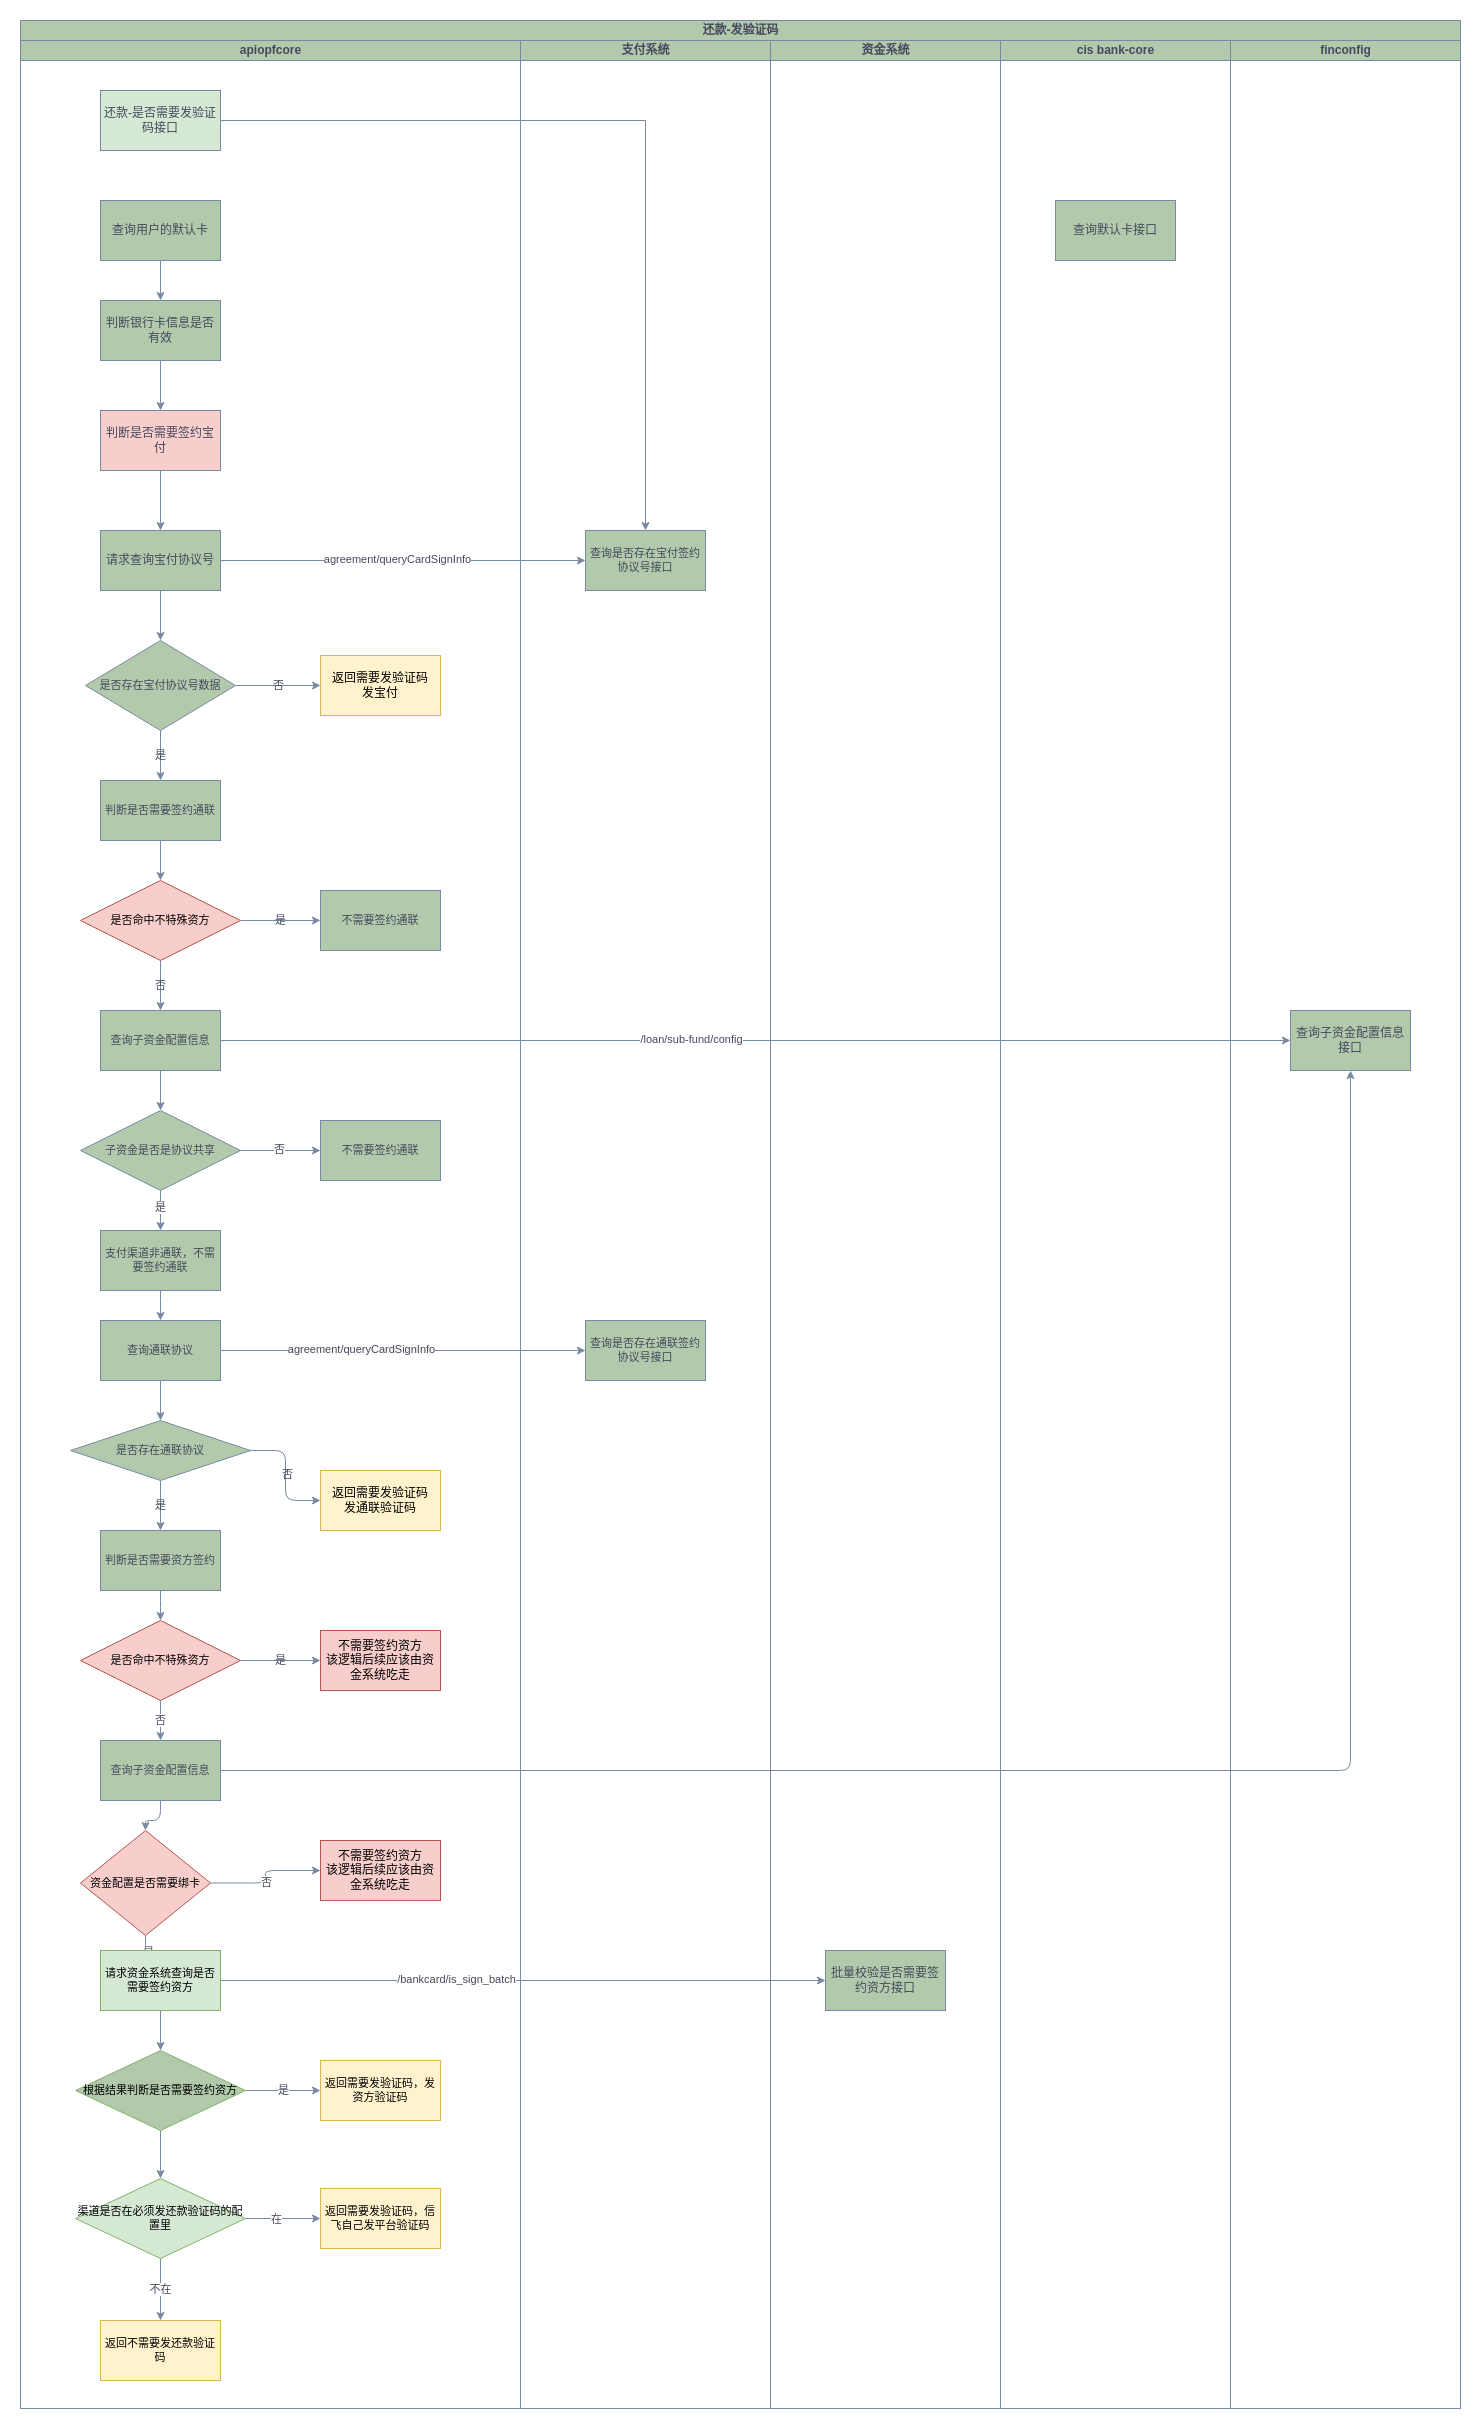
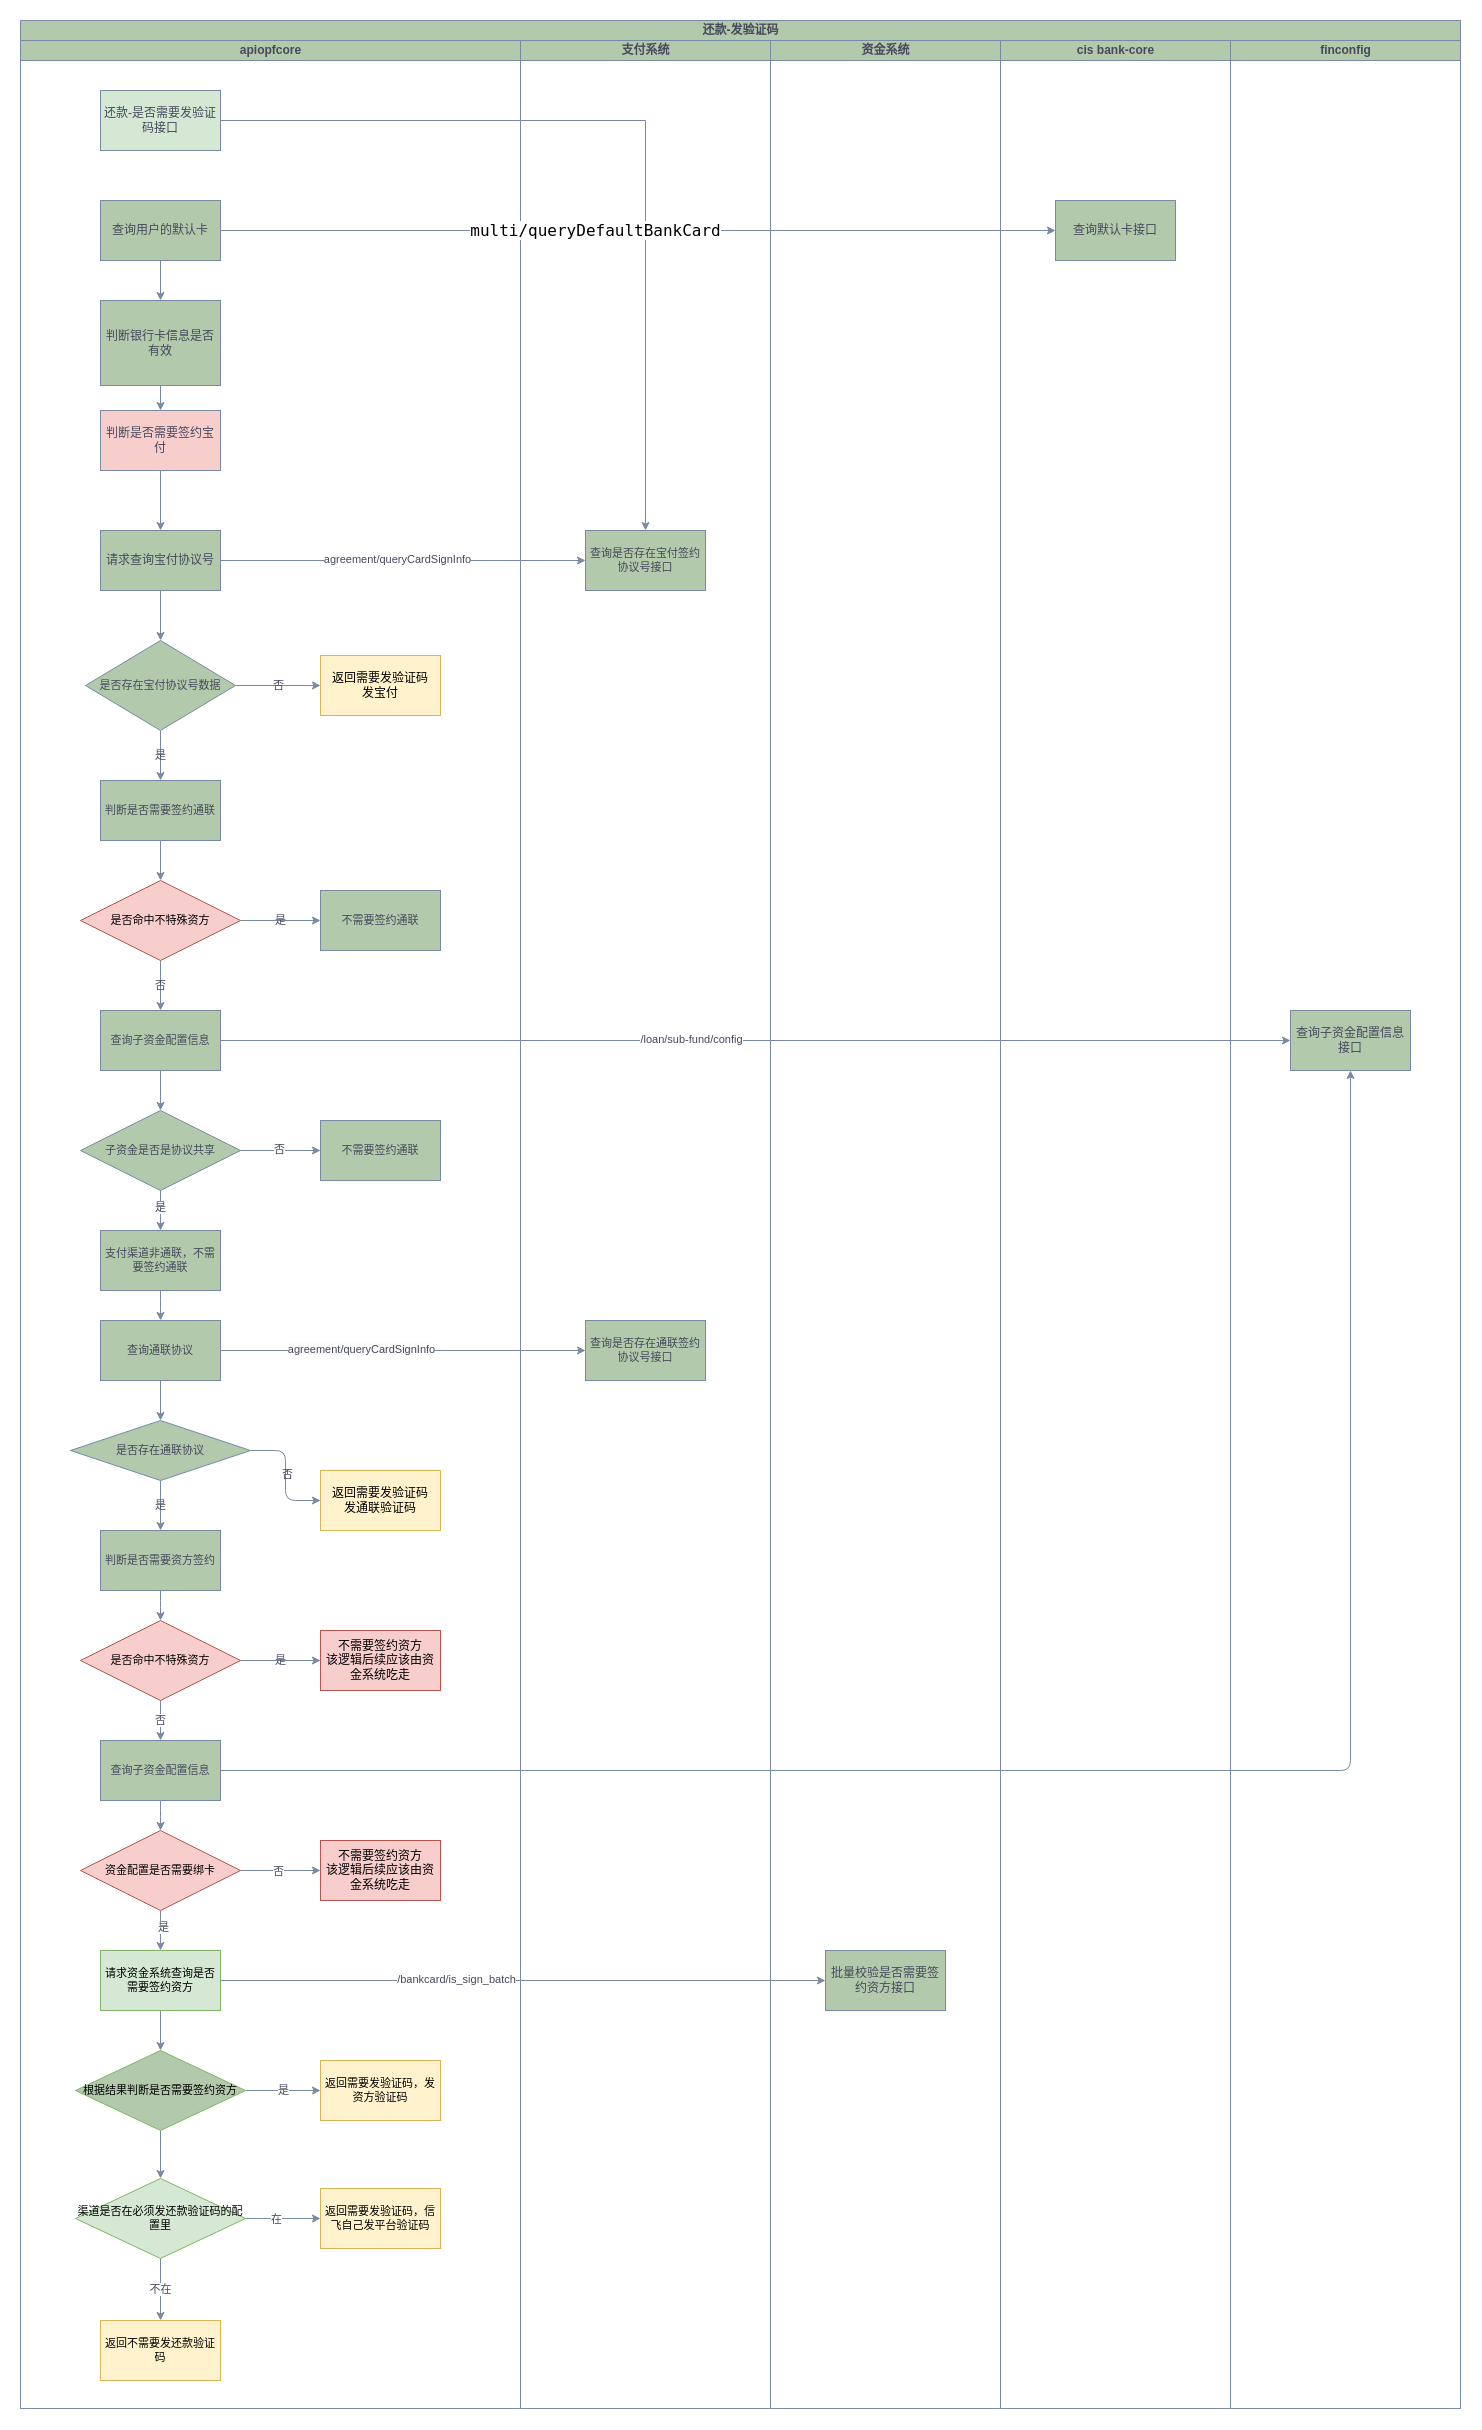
+ <mxCell id="76" style="edgeStyle=orthogonalEdgeStyle;rounded=1;orthogonalLoop=1;jettySize=auto;html=1;entryX=0;entryY=0.5;entryDx=0;entryDy=0;strokeColor=#788AA3;fontColor=#46495D;fillColor=#B2C9AB;curved=0;" edge="1" parent="2" source="7" target="73"><mxGeometry relative="1" as="geometry" /></mxCell>
+ <mxCell id="77" value="&lt;div style=&quot;font-family: &amp;quot;JetBrains Mono&amp;quot;, monospace; font-size: 12pt; white-space-collapse: preserve;&quot;&gt;&lt;font color=&quot;#000000&quot;&gt;multi/queryDefaultBankCard&lt;/font&gt;&lt;/div&gt;" style="edgeLabel;html=1;align=center;verticalAlign=middle;resizable=0;points=[];strokeColor=#788AA3;fontFamily=Helvetica;fontSize=11;fontColor=#46495D;labelBackgroundColor=default;fillColor=#B2C9AB;" vertex="1" connectable="0" parent="76"><mxGeometry x="-0.105" y="1" relative="1" as="geometry"><mxPoint as="offset" /></mxGeometry></mxCell>
- <mxCell id="9" value="判断银行卡信息是否有效" style="whiteSpace=wrap;html=1;fillColor=#B2C9AB;strokeColor=#788AA3;fontColor=#46495D;rounded=0;" vertex="1" parent="3"><mxGeometry x="80" y="260" width="120" height="60" as="geometry" /></mxCell>
+ <mxCell id="9" value="判断银行卡信息是否有效" style="whiteSpace=wrap;html=1;fillColor=#B2C9AB;strokeColor=#788AA3;fontColor=#46495D;rounded=0;" vertex="1" parent="3"><mxGeometry x="80" y="260" width="120" height="85" as="geometry" /></mxCell>
- <mxCell id="53" value="资金配置是否需要绑卡" style="rhombus;whiteSpace=wrap;html=1;fontSize=11;fillColor=#f8cecc;strokeColor=#b85450;labelBackgroundColor=none;" vertex="1" parent="3"><mxGeometry x="60" y="1790" width="130" height="105" as="geometry" /></mxCell>
+ <mxCell id="53" value="资金配置是否需要绑卡" style="rhombus;whiteSpace=wrap;html=1;fontSize=11;fillColor=#f8cecc;strokeColor=#b85450;labelBackgroundColor=none;" vertex="1" parent="3"><mxGeometry x="60" y="1790" width="160" height="80" as="geometry" /></mxCell>
